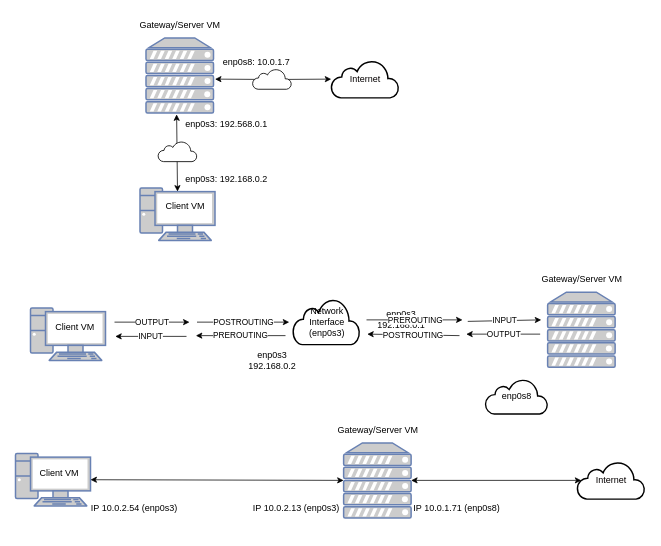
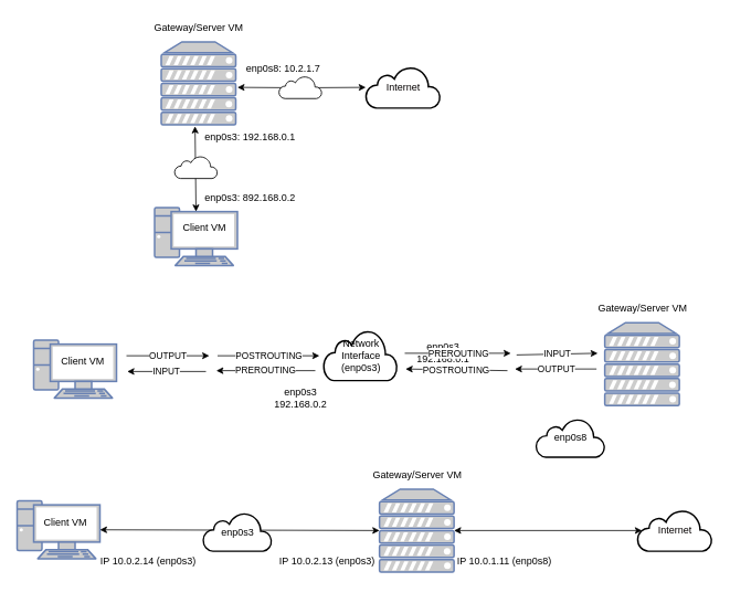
- <mxCell id="9" value="&lt;div&gt;enp0s8: 10.0.1.7&lt;/div&gt;" style="text;html=1;align=center;verticalAlign=middle;resizable=0;points=[];autosize=1;strokeColor=none;fillColor=none;" vertex="1" parent="1"><mxGeometry x="286" y="67" width="110" height="30" as="geometry" /></mxCell>
+ <mxCell id="9" value="&lt;div&gt;enp0s8: 10.2.1.7&lt;/div&gt;" style="text;html=1;align=center;verticalAlign=middle;resizable=0;points=[];autosize=1;strokeColor=none;fillColor=none;" vertex="1" parent="1"><mxGeometry x="286" y="67" width="110" height="30" as="geometry" /></mxCell>
- <mxCell id="8" value="&lt;div&gt;enp0s3: 192.568.0.1&lt;/div&gt;" style="text;html=1;align=center;verticalAlign=middle;resizable=0;points=[];autosize=1;strokeColor=none;fillColor=none;" vertex="1" parent="1"><mxGeometry x="236" y="150" width="130" height="30" as="geometry" /></mxCell>
+ <mxCell id="8" value="&lt;div&gt;enp0s3: 192.168.0.1&lt;/div&gt;" style="text;html=1;align=center;verticalAlign=middle;resizable=0;points=[];autosize=1;strokeColor=none;fillColor=none;" vertex="1" parent="1"><mxGeometry x="236" y="150" width="130" height="30" as="geometry" /></mxCell>
- <mxCell id="7" value="&lt;div&gt;enp0s3: 192.168.0.2&lt;/div&gt;" style="text;html=1;align=center;verticalAlign=middle;resizable=0;points=[];autosize=1;strokeColor=none;fillColor=none;" vertex="1" parent="1"><mxGeometry x="236" y="223" width="130" height="30" as="geometry" /></mxCell>
+ <mxCell id="7" value="&lt;div&gt;enp0s3: 892.168.0.2&lt;/div&gt;" style="text;html=1;align=center;verticalAlign=middle;resizable=0;points=[];autosize=1;strokeColor=none;fillColor=none;" vertex="1" parent="1"><mxGeometry x="236" y="223" width="130" height="30" as="geometry" /></mxCell>
+ <mxCell id="40" value="enp0s3" style="html=1;outlineConnect=0;gradientDirection=north;strokeWidth=2;shape=mxgraph.networks.cloud;" vertex="1" parent="1"><mxGeometry x="244.5" y="618.5" width="83" height="46.5" as="geometry" /></mxCell>
- <mxCell id="33" value="&lt;div&gt;IP 10.0.2.54 (enp0s3)&lt;/div&gt;" style="text;html=1;align=center;verticalAlign=middle;resizable=0;points=[];autosize=1;strokeColor=none;fillColor=none;" vertex="1" parent="1"><mxGeometry x="111.5" y="664" width="133" height="26" as="geometry" /></mxCell>
+ <mxCell id="33" value="&lt;div&gt;IP 10.0.2.14 (enp0s3)&lt;/div&gt;" style="text;html=1;align=center;verticalAlign=middle;resizable=0;points=[];autosize=1;strokeColor=none;fillColor=none;" vertex="1" parent="1"><mxGeometry x="111.5" y="664" width="133" height="26" as="geometry" /></mxCell>
- <mxCell id="35" value="&lt;div&gt;IP 10.0.1.71 (enp0s8)&lt;/div&gt;" style="text;html=1;align=center;verticalAlign=middle;resizable=0;points=[];autosize=1;strokeColor=none;fillColor=none;" vertex="1" parent="1"><mxGeometry x="542" y="664" width="132" height="26" as="geometry" /></mxCell>
+ <mxCell id="35" value="&lt;div&gt;IP 10.0.1.11 (enp0s8)&lt;/div&gt;" style="text;html=1;align=center;verticalAlign=middle;resizable=0;points=[];autosize=1;strokeColor=none;fillColor=none;" vertex="1" parent="1"><mxGeometry x="542" y="664" width="132" height="26" as="geometry" /></mxCell>
